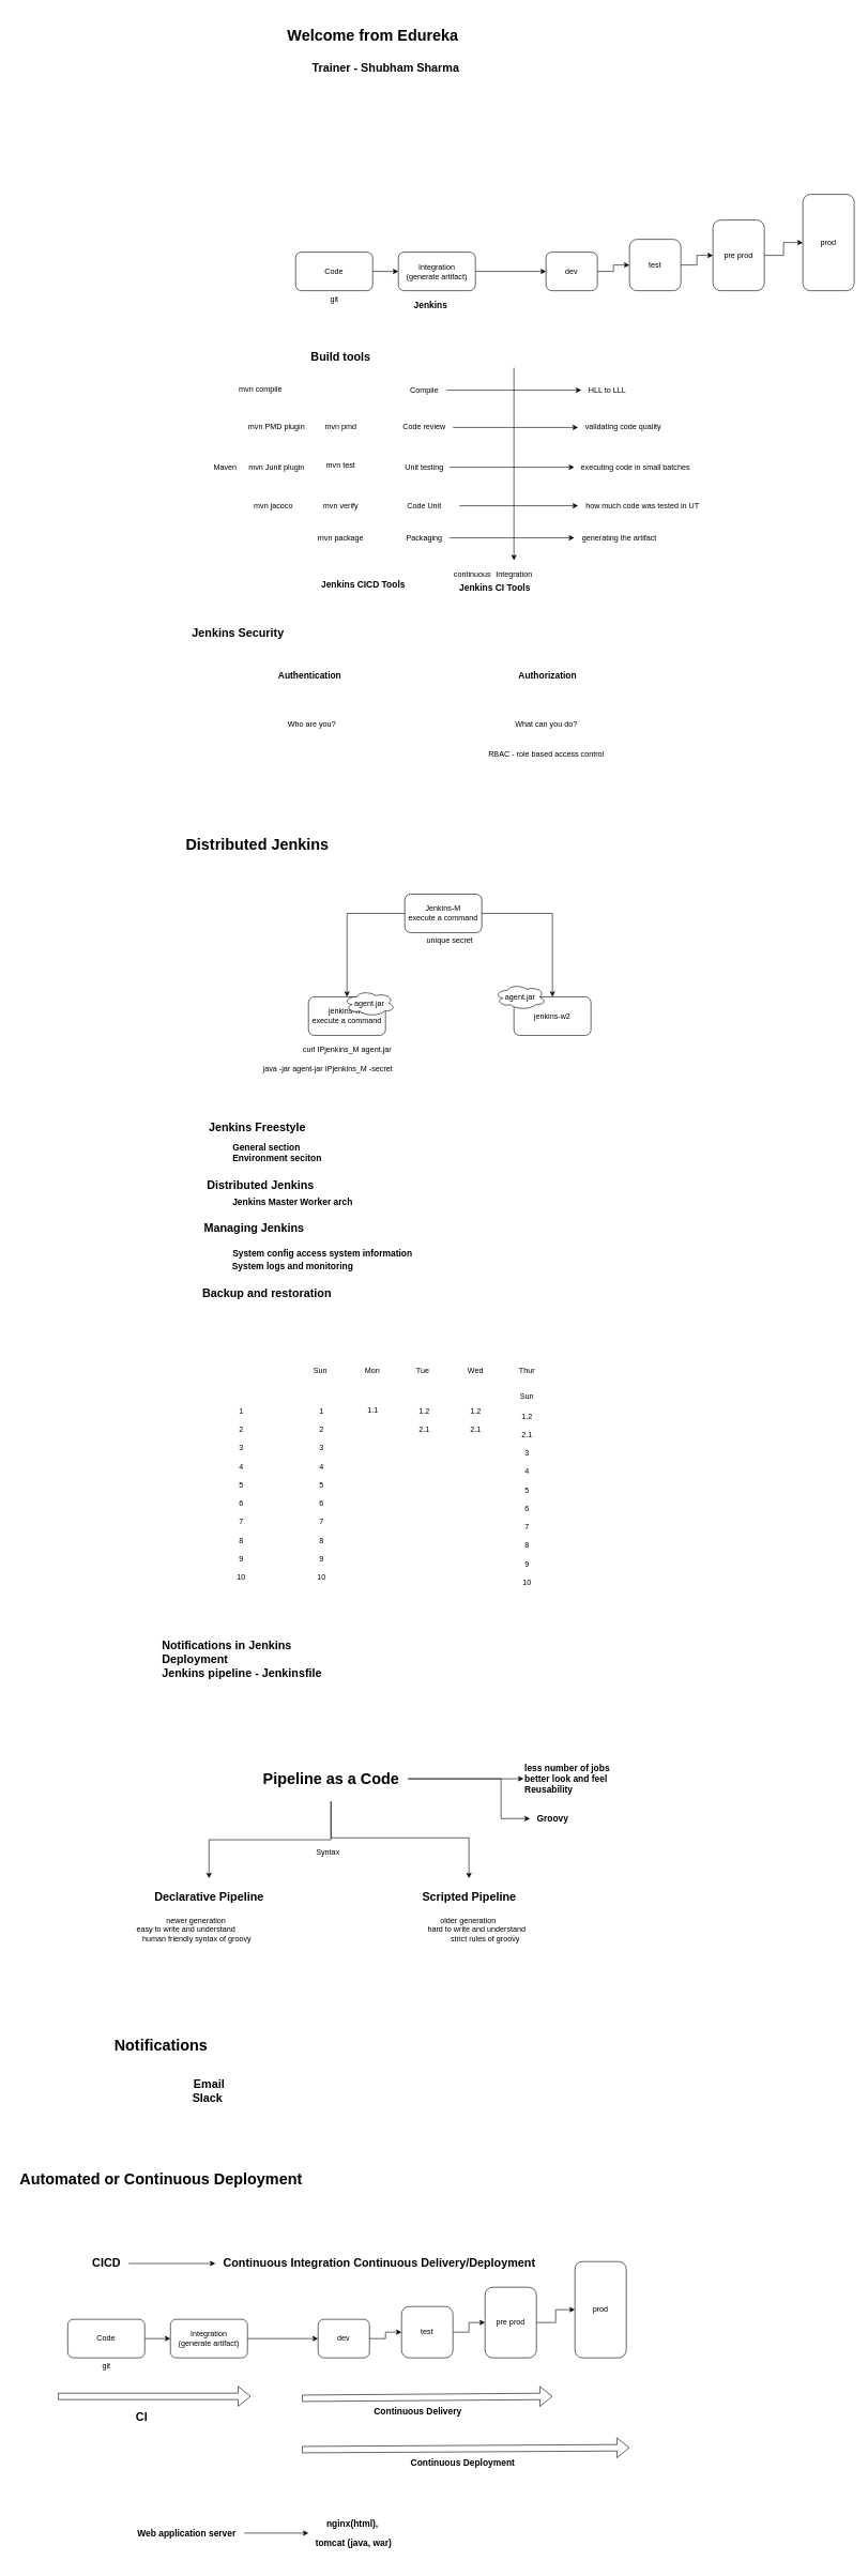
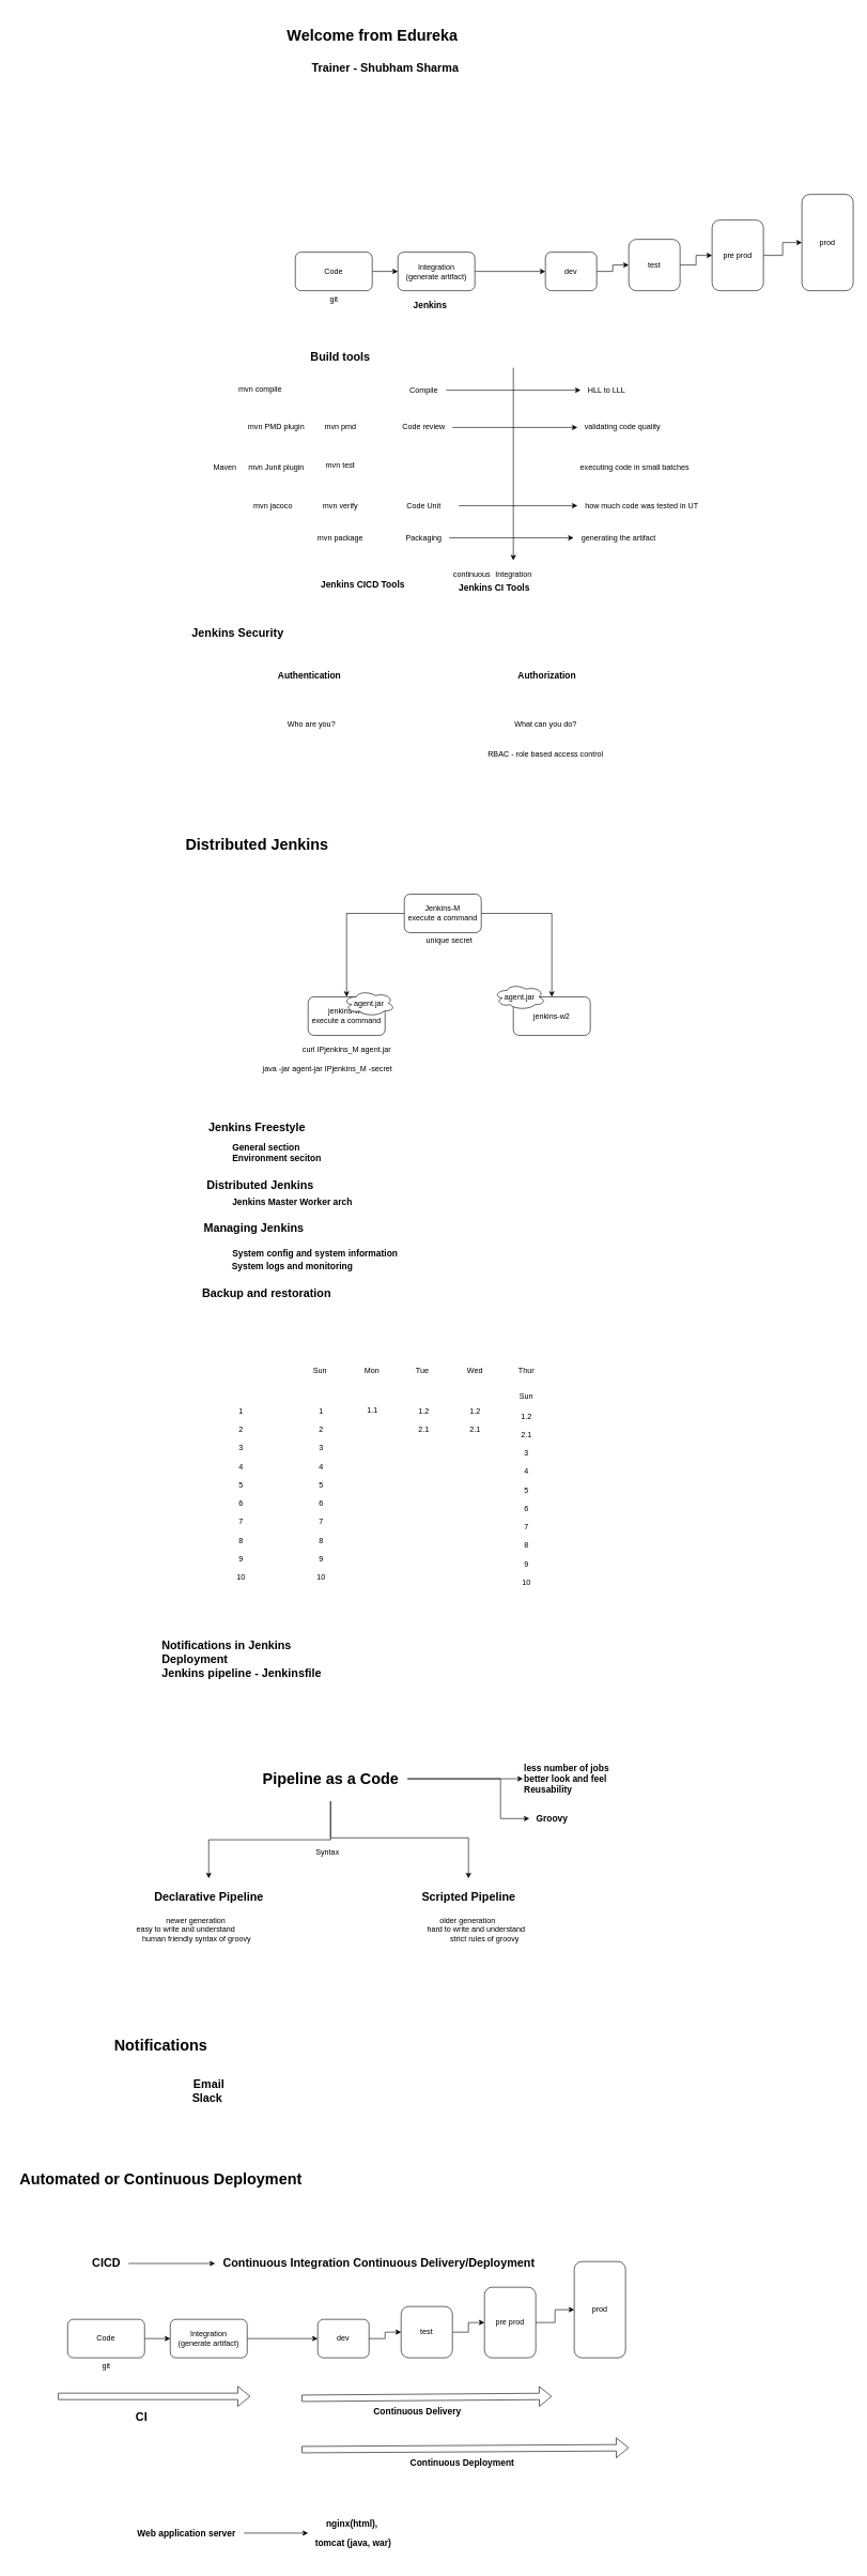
- <mxCell id="21" value="Unit testing" style="text;html=1;align=center;verticalAlign=middle;resizable=0;points=[];autosize=1;strokeColor=none;fillColor=none;" parent="1" vertex="1"><mxGeometry x="620" y="712" width="80" height="30" as="geometry" /></mxCell>
- <mxCell id="20" value="" style="edgeStyle=orthogonalEdgeStyle;rounded=0;orthogonalLoop=1;jettySize=auto;html=1;" parent="1" source="21" target="30" edge="1"><mxGeometry relative="1" as="geometry" /></mxCell>
- <mxCell id="66" value="&lt;h3&gt;System config access system information&lt;/h3&gt;" style="text;html=1;align=left;verticalAlign=middle;resizable=0;points=[];autosize=1;strokeColor=none;fillColor=none;" parent="1" vertex="1"><mxGeometry x="360" y="1922" width="280" height="60" as="geometry" /></mxCell>
+ <mxCell id="66" value="&lt;h3&gt;System config and system information&lt;/h3&gt;" style="text;html=1;align=left;verticalAlign=middle;resizable=0;points=[];autosize=1;strokeColor=none;fillColor=none;" parent="1" vertex="1"><mxGeometry x="360" y="1922" width="280" height="60" as="geometry" /></mxCell>
